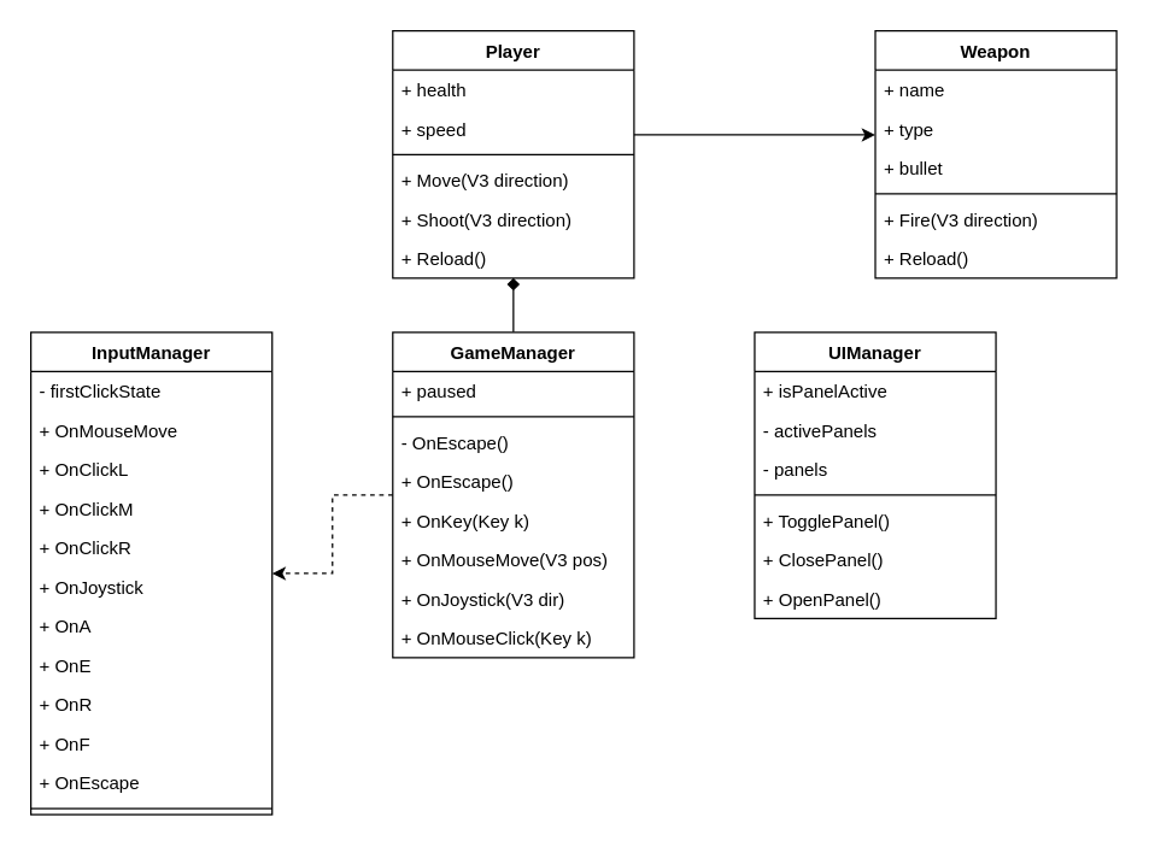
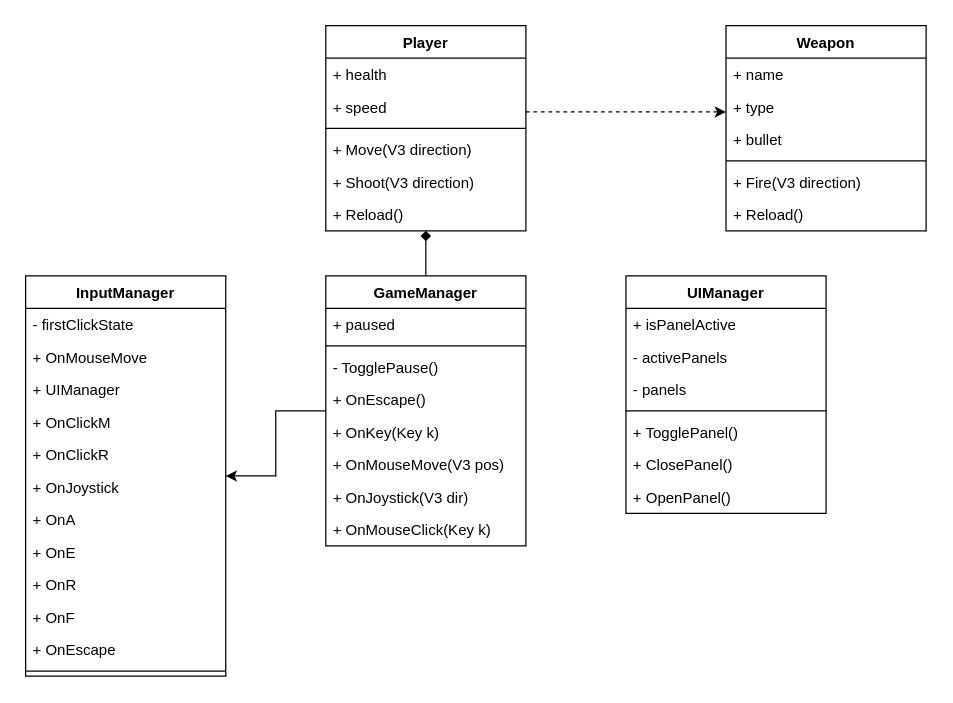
- <mxCell id="2" style="edgeStyle=orthogonalEdgeStyle;rounded=0;orthogonalLoop=1;jettySize=auto;html=1;" edge="1" parent="1" source="3" target="10"><mxGeometry relative="1" as="geometry"><Array as="points"><mxPoint x="540" y="89" /><mxPoint x="540" y="89" /></Array></mxGeometry></mxCell>
+ <mxCell id="2" style="edgeStyle=orthogonalEdgeStyle;rounded=0;orthogonalLoop=1;jettySize=auto;html=1;dashed=1;" edge="1" parent="1" source="3" target="10"><mxGeometry relative="1" as="geometry"><Array as="points"><mxPoint x="540" y="89" /><mxPoint x="540" y="89" /></Array></mxGeometry></mxCell>
- <mxCell id="34" value="- OnEscape()" style="text;strokeColor=none;fillColor=none;align=left;verticalAlign=top;spacingLeft=4;spacingRight=4;overflow=hidden;rotatable=0;points=[[0,0.5],[1,0.5]];portConstraint=eastwest;" vertex="1" parent="31"><mxGeometry y="60" width="160" height="26" as="geometry" /></mxCell>
+ <mxCell id="34" value="- TogglePause()" style="text;strokeColor=none;fillColor=none;align=left;verticalAlign=top;spacingLeft=4;spacingRight=4;overflow=hidden;rotatable=0;points=[[0,0.5],[1,0.5]];portConstraint=eastwest;" vertex="1" parent="31"><mxGeometry y="60" width="160" height="26" as="geometry" /></mxCell>
- <mxCell id="21" value="+ OnClickL" style="text;strokeColor=none;fillColor=none;align=left;verticalAlign=top;spacingLeft=4;spacingRight=4;overflow=hidden;rotatable=0;points=[[0,0.5],[1,0.5]];portConstraint=eastwest;" vertex="1" parent="18"><mxGeometry y="78" width="160" height="26" as="geometry" /></mxCell>
+ <mxCell id="21" value="+ UIManager" style="text;strokeColor=none;fillColor=none;align=left;verticalAlign=top;spacingLeft=4;spacingRight=4;overflow=hidden;rotatable=0;points=[[0,0.5],[1,0.5]];portConstraint=eastwest;" vertex="1" parent="18"><mxGeometry y="78" width="160" height="26" as="geometry" /></mxCell>
- <mxCell id="48" style="edgeStyle=orthogonalEdgeStyle;rounded=0;orthogonalLoop=1;jettySize=auto;html=1;endArrow=classic;endFill=1;dashed=1;" edge="1" parent="1" source="31" target="18"><mxGeometry relative="1" as="geometry"><mxPoint x="180" y="140" as="targetPoint" /><Array as="points" /></mxGeometry></mxCell>
+ <mxCell id="48" style="edgeStyle=orthogonalEdgeStyle;rounded=0;orthogonalLoop=1;jettySize=auto;html=1;endArrow=classic;endFill=1;" edge="1" parent="1" source="31" target="18"><mxGeometry relative="1" as="geometry"><mxPoint x="180" y="140" as="targetPoint" /><Array as="points" /></mxGeometry></mxCell>
